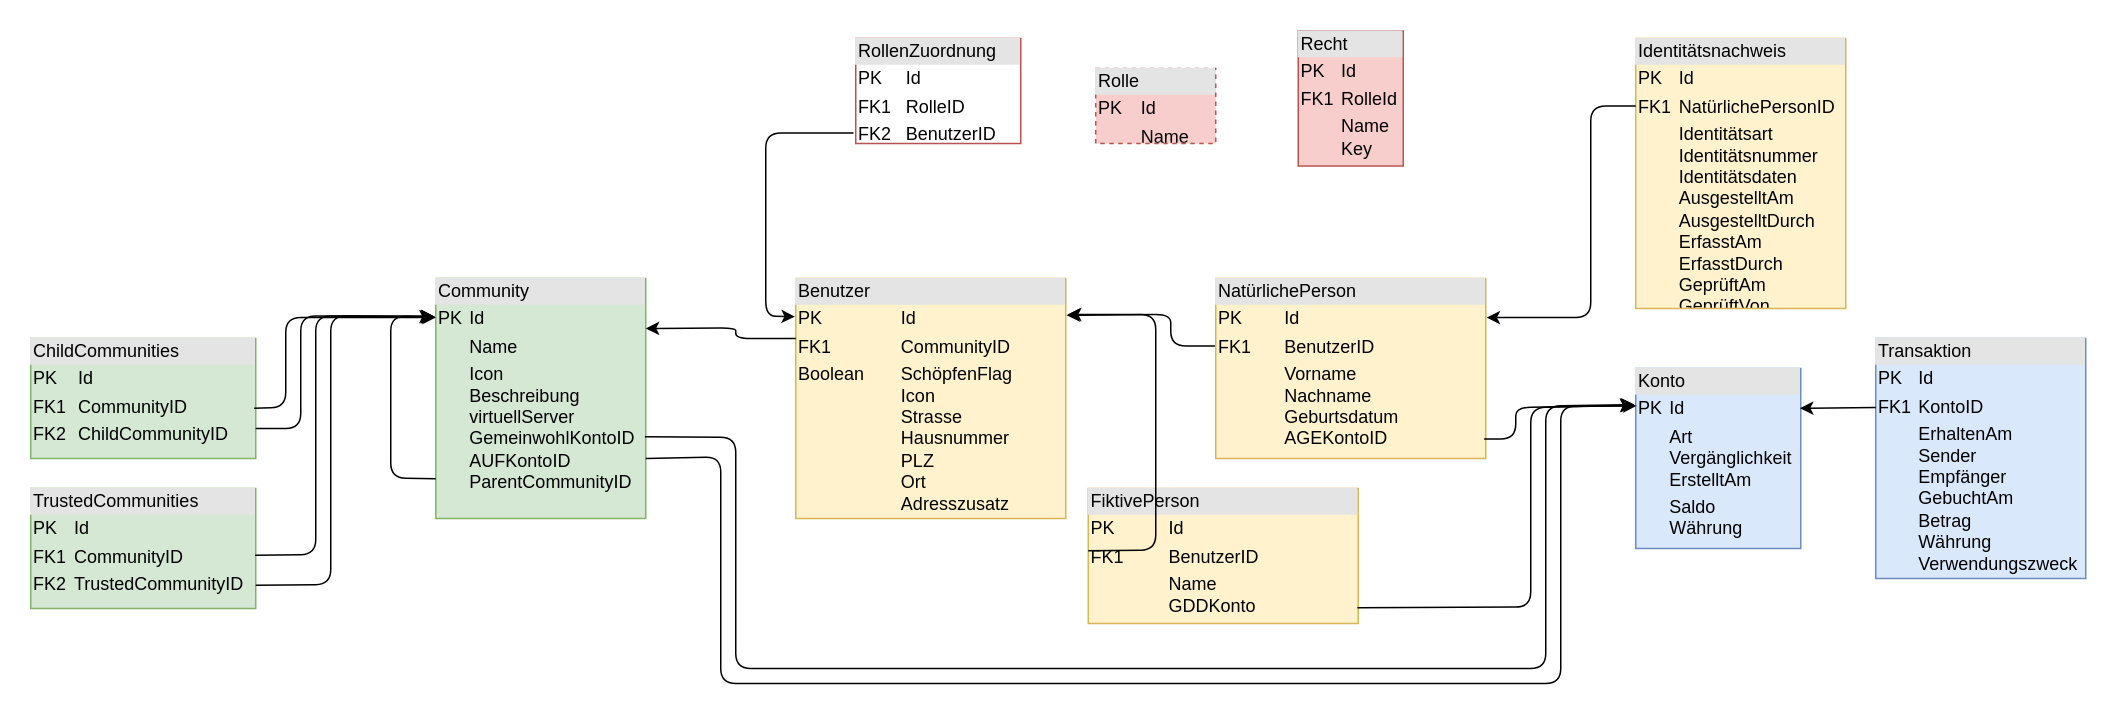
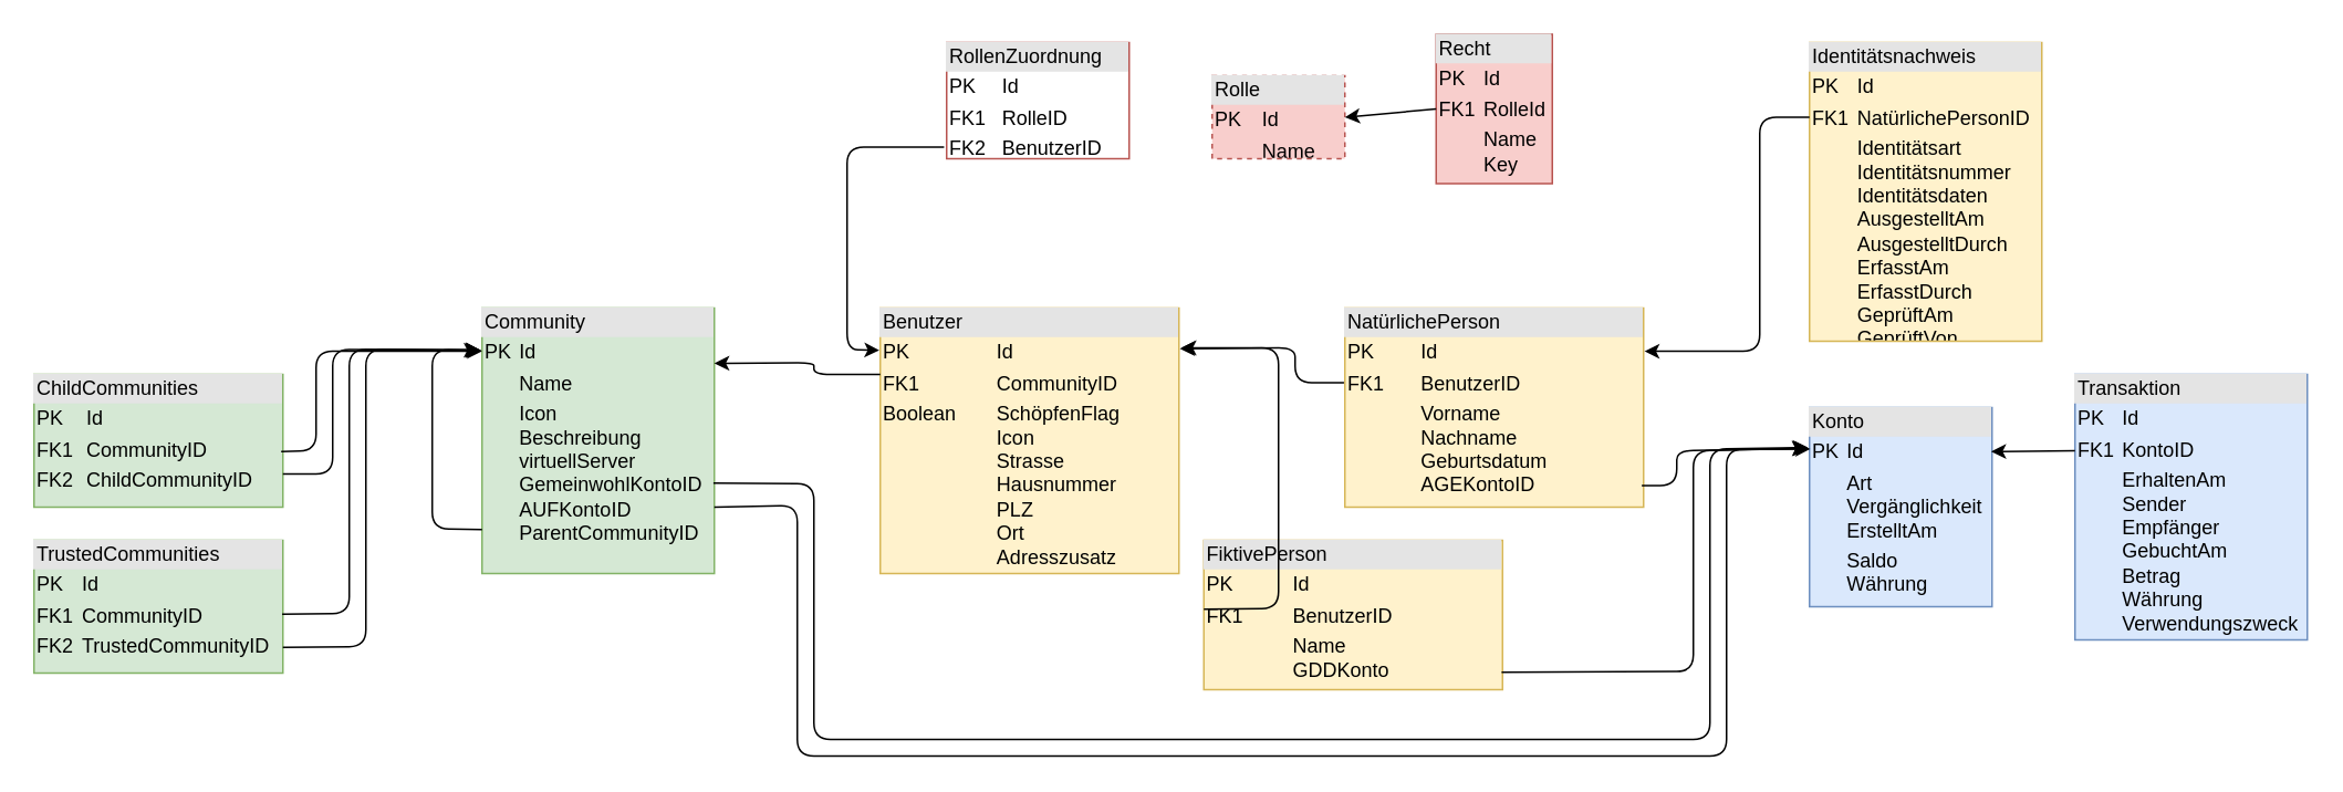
+ <mxCell id="29" value="" style="endArrow=classic;html=1;entryX=1;entryY=0.5;entryDx=0;entryDy=0;exitX=0;exitY=0.5;exitDx=0;exitDy=0;" parent="1" source="28" target="25" edge="1"><mxGeometry width="50" height="50" relative="1" as="geometry"><mxPoint x="820" y="215" as="sourcePoint" /><mxPoint x="870" y="165" as="targetPoint" /></mxGeometry></mxCell>
